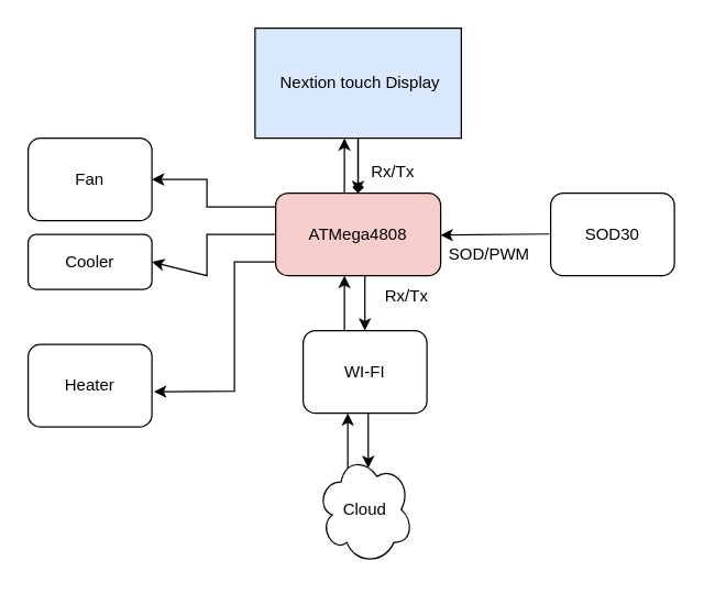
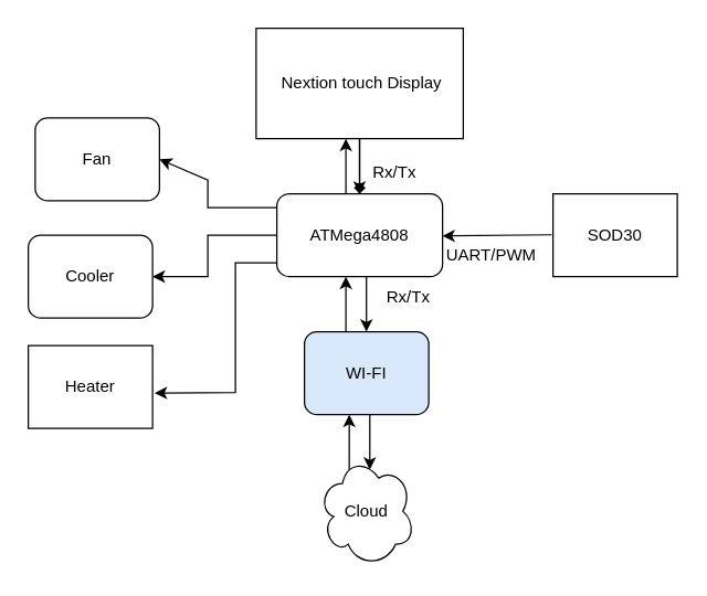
- <mxCell id="4" value="&amp;nbsp;Nextion touch Display" style="rounded=0;whiteSpace=wrap;html=1;fillColor=#dae8fc;" parent="1" vertex="1"><mxGeometry x="185" y="20" width="150" height="80" as="geometry" /></mxCell>
+ <mxCell id="4" value="&amp;nbsp;Nextion touch Display" style="rounded=0;whiteSpace=wrap;html=1;" parent="1" vertex="1"><mxGeometry x="185" y="20" width="150" height="80" as="geometry" /></mxCell>
- <mxCell id="8" value="Fan" style="rounded=1;whiteSpace=wrap;html=1;" parent="1" vertex="1"><mxGeometry x="20" y="100" width="90" height="60" as="geometry" /></mxCell>
+ <mxCell id="8" value="Fan" style="rounded=1;whiteSpace=wrap;html=1;" parent="1" vertex="1"><mxGeometry x="25" y="85" width="90" height="60" as="geometry" /></mxCell>
- <mxCell id="2" value="ATMega4808" style="rounded=1;whiteSpace=wrap;html=1;fillColor=#f8cecc;" parent="1" vertex="1"><mxGeometry x="200" y="140" width="120" height="60" as="geometry" /></mxCell>
+ <mxCell id="2" value="ATMega4808" style="rounded=1;whiteSpace=wrap;html=1;" parent="1" vertex="1"><mxGeometry x="200" y="140" width="120" height="60" as="geometry" /></mxCell>
- <mxCell id="14" value="SOD30" style="rounded=1;whiteSpace=wrap;html=1;" parent="1" vertex="1"><mxGeometry x="400" y="140" width="90" height="60" as="geometry" /></mxCell>
+ <mxCell id="14" value="SOD30" style="whiteSpace=wrap;html=1;rounded=0;" parent="1" vertex="1"><mxGeometry x="400" y="140" width="90" height="60" as="geometry" /></mxCell>
- <mxCell id="15" value="SOD/PWM" style="text;html=1;align=center;verticalAlign=middle;resizable=0;points=[];autosize=1;strokeColor=none;fillColor=none;" parent="1" vertex="1"><mxGeometry x="310" y="170" width="90" height="30" as="geometry" /></mxCell>
+ <mxCell id="15" value="UART/PWM" style="text;html=1;align=center;verticalAlign=middle;resizable=0;points=[];autosize=1;strokeColor=none;fillColor=none;" parent="1" vertex="1"><mxGeometry x="310" y="170" width="90" height="30" as="geometry" /></mxCell>
- <mxCell id="10" value="Cooler" style="rounded=1;whiteSpace=wrap;html=1;" parent="1" vertex="1"><mxGeometry x="20" y="170" width="90" height="40" as="geometry" /></mxCell>
+ <mxCell id="10" value="Cooler" style="rounded=1;whiteSpace=wrap;html=1;" parent="1" vertex="1"><mxGeometry x="20" y="170" width="90" height="60" as="geometry" /></mxCell>
- <mxCell id="16" value="WI-FI" style="rounded=1;whiteSpace=wrap;html=1;" parent="1" vertex="1"><mxGeometry x="220" y="240" width="90" height="60" as="geometry" /></mxCell>
+ <mxCell id="16" value="WI-FI" style="rounded=1;whiteSpace=wrap;html=1;fillColor=#dae8fc;" parent="1" vertex="1"><mxGeometry x="220" y="240" width="90" height="60" as="geometry" /></mxCell>
- <mxCell id="11" value="Heater" style="rounded=1;whiteSpace=wrap;html=1;" parent="1" vertex="1"><mxGeometry x="20" y="250" width="90" height="60" as="geometry" /></mxCell>
+ <mxCell id="11" value="Heater" style="whiteSpace=wrap;html=1;rounded=0;" parent="1" vertex="1"><mxGeometry x="20" y="250" width="90" height="60" as="geometry" /></mxCell>
